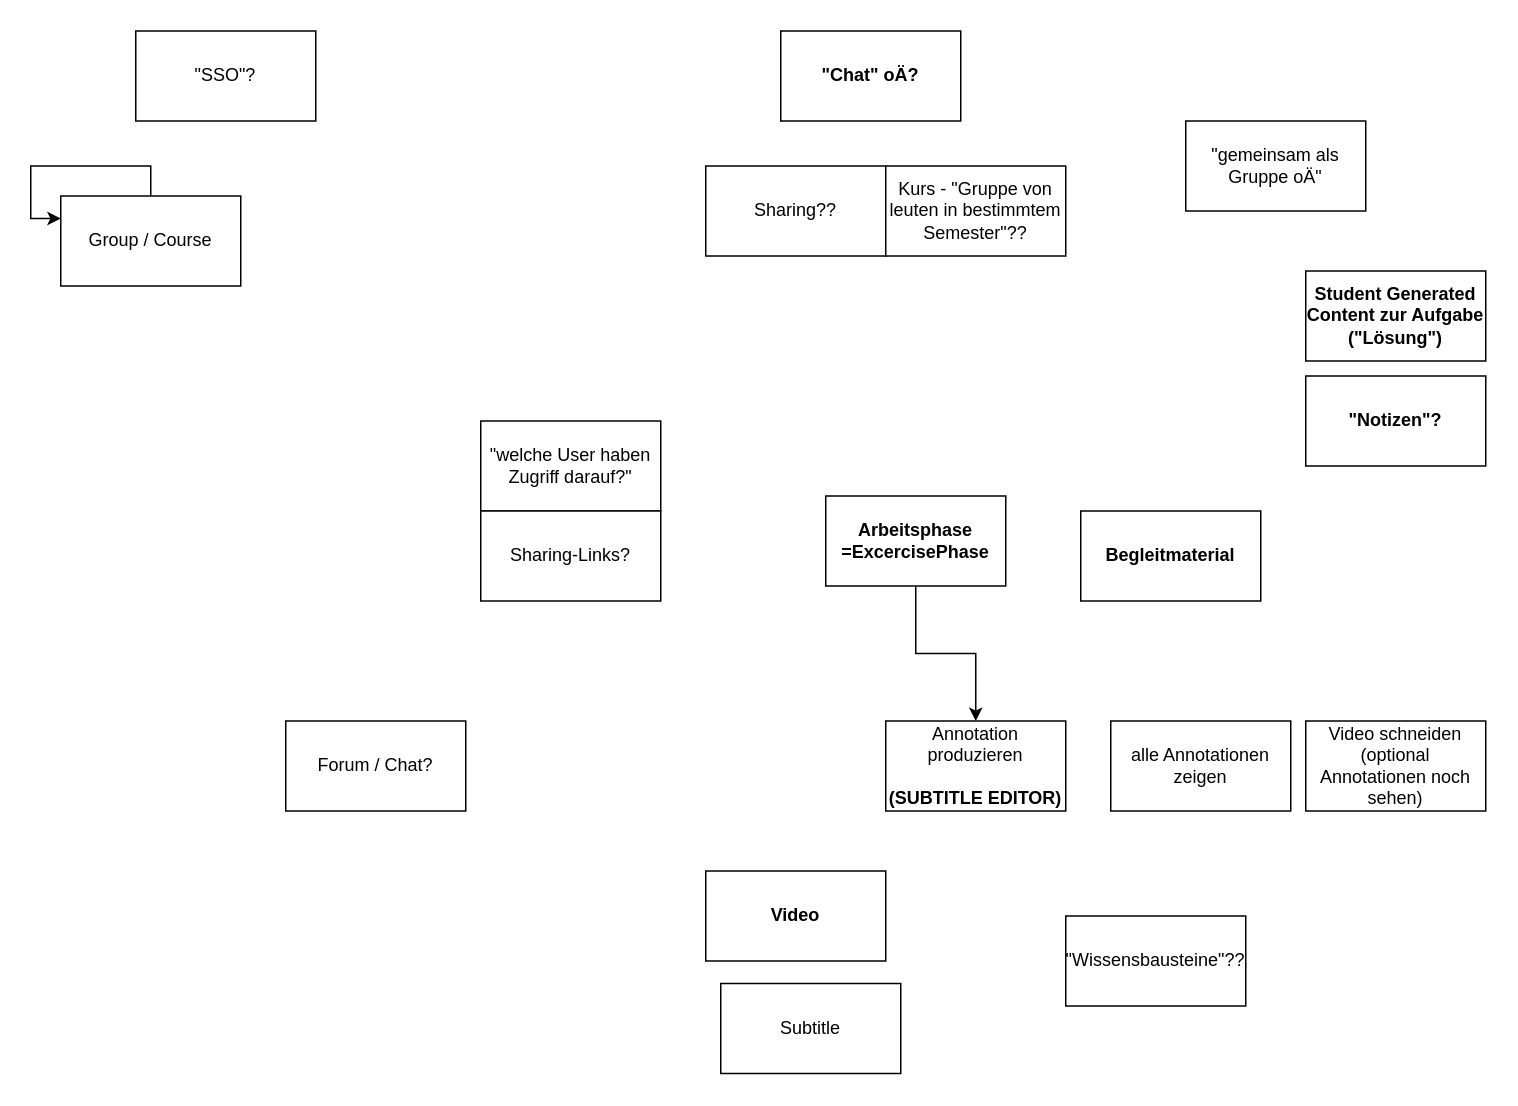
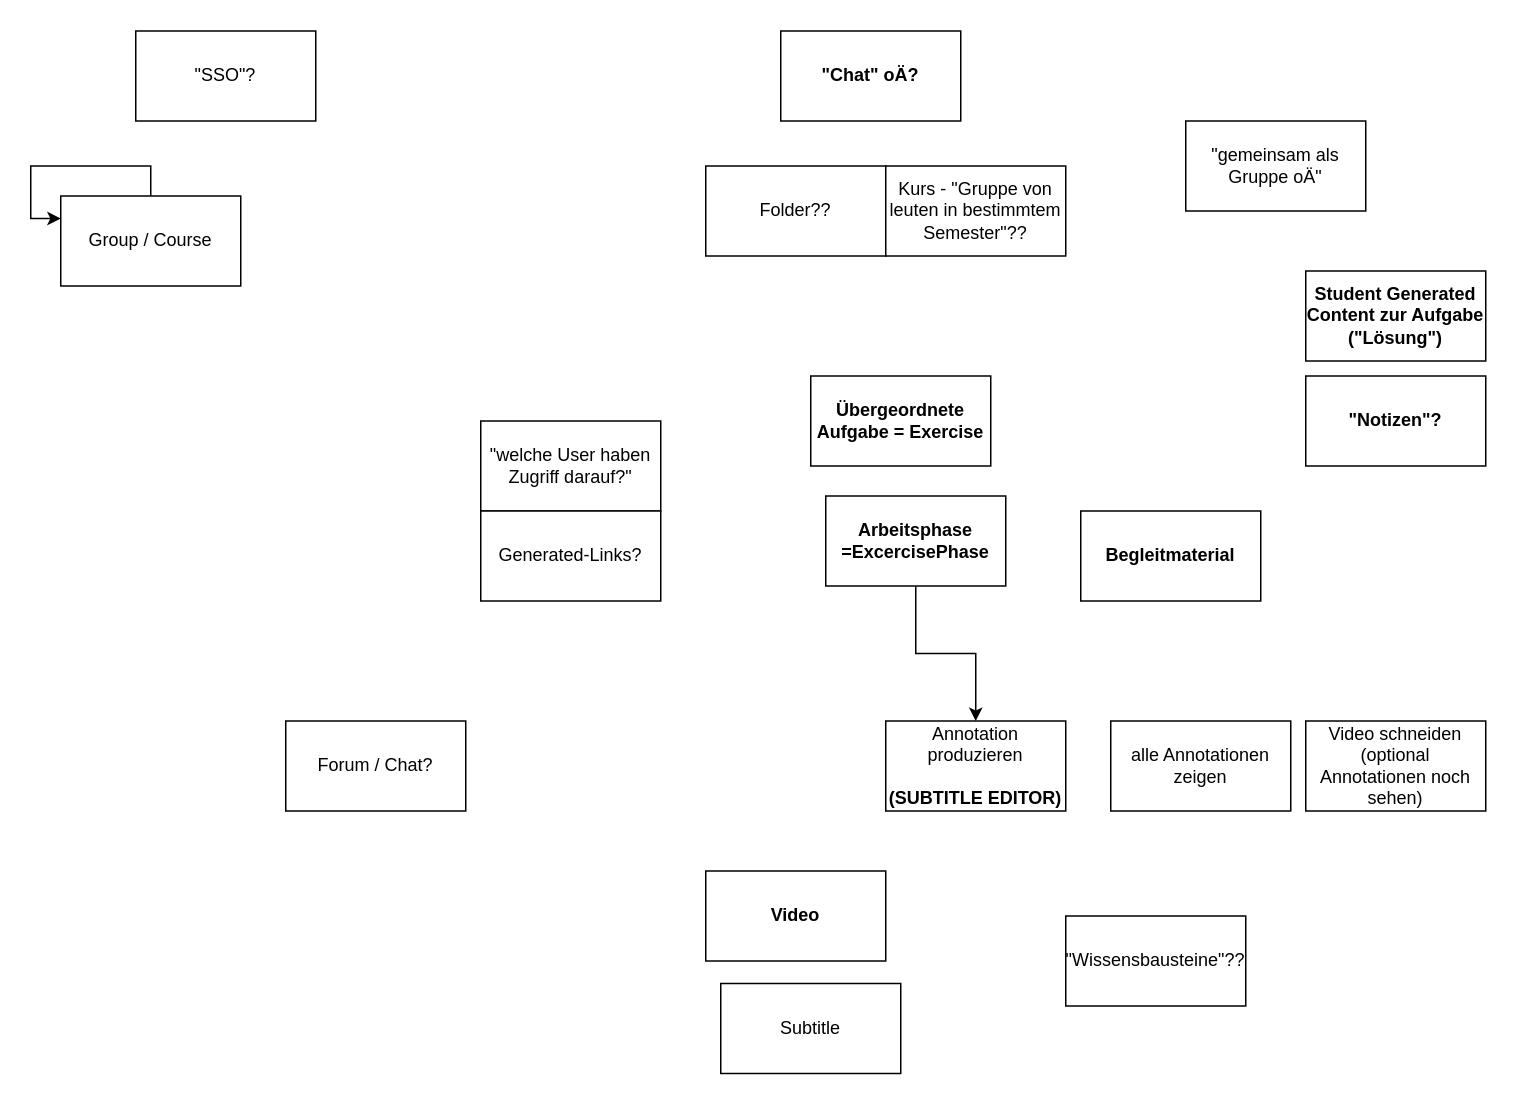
- <mxCell id="3" value="Sharing??" style="rounded=0;whiteSpace=wrap;html=1;" parent="1" vertex="1"><mxGeometry x="470" y="110" width="120" height="60" as="geometry" /></mxCell>
+ <mxCell id="3" value="Folder??" style="rounded=0;whiteSpace=wrap;html=1;" parent="1" vertex="1"><mxGeometry x="470" y="110" width="120" height="60" as="geometry" /></mxCell>
+ <mxCell id="2" value="Übergeordnete Aufgabe = Exercise" style="rounded=0;whiteSpace=wrap;html=1;fontStyle=1" parent="1" vertex="1"><mxGeometry x="540" y="250" width="120" height="60" as="geometry" /></mxCell>
- <mxCell id="11" value="Sharing-Links?" style="rounded=0;whiteSpace=wrap;html=1;fontStyle=0" parent="1" vertex="1"><mxGeometry x="320" y="340" width="120" height="60" as="geometry" /></mxCell>
+ <mxCell id="11" value="Generated-Links?" style="rounded=0;whiteSpace=wrap;html=1;fontStyle=0" parent="1" vertex="1"><mxGeometry x="320" y="340" width="120" height="60" as="geometry" /></mxCell>
